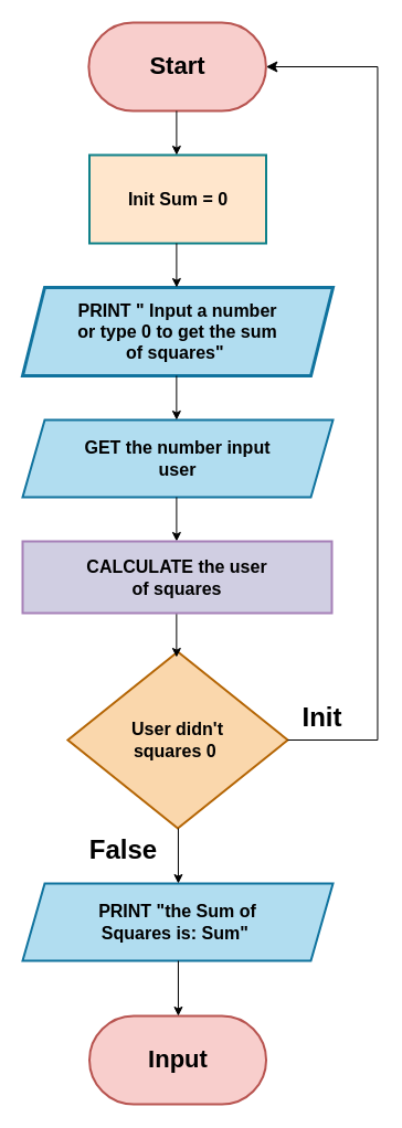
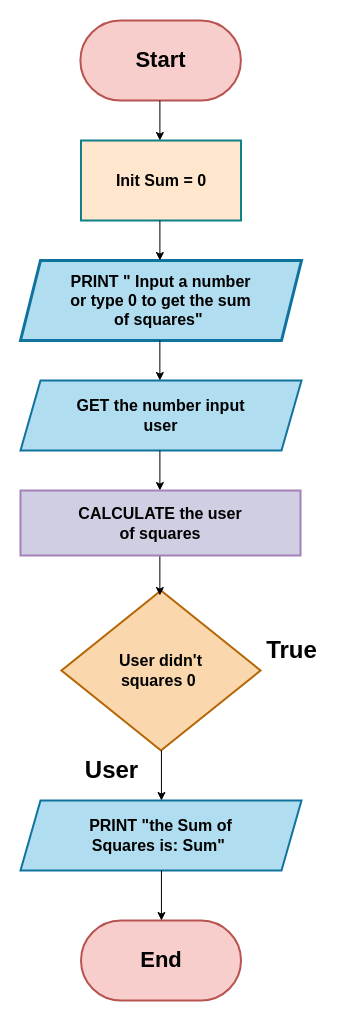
- <mxCell id="13" value="" style="edgeStyle=elbowEdgeStyle;elbow=horizontal;endArrow=classic;html=1;curved=0;rounded=0;endSize=8;startSize=8;entryX=1;entryY=0.5;entryDx=0;entryDy=0;entryPerimeter=0;exitX=1;exitY=0.5;exitDx=0;exitDy=0;" parent="1" source="5" target="2" edge="1"><mxGeometry width="50" height="50" relative="1" as="geometry"><mxPoint x="240.5" y="769" as="sourcePoint" /><mxPoint x="240.38" y="100" as="targetPoint" /><Array as="points"><mxPoint x="341.44" y="389" /></Array></mxGeometry></mxCell>
- <mxCell id="14" value="Init" style="text;strokeColor=none;fillColor=none;html=1;fontSize=24;fontStyle=1;verticalAlign=middle;align=center;" parent="1" vertex="1"><mxGeometry x="240.5" y="630" width="100" height="40" as="geometry" /></mxCell>
+ <mxCell id="14" value="True" style="text;strokeColor=none;fillColor=none;html=1;fontSize=24;fontStyle=1;verticalAlign=middle;align=center;" parent="1" vertex="1"><mxGeometry x="240.5" y="630" width="100" height="40" as="geometry" /></mxCell>
- <mxCell id="15" value="False" style="text;strokeColor=none;fillColor=none;html=1;fontSize=24;fontStyle=1;verticalAlign=middle;align=center;" parent="1" vertex="1"><mxGeometry x="60.94" y="750" width="100" height="40" as="geometry" /></mxCell>
+ <mxCell id="15" value="User" style="text;strokeColor=none;fillColor=none;html=1;fontSize=24;fontStyle=1;verticalAlign=middle;align=center;" parent="1" vertex="1"><mxGeometry x="60.94" y="750" width="100" height="40" as="geometry" /></mxCell>
- <mxCell id="4" value="Input" style="html=1;dashed=0;whiteSpace=wrap;shape=mxgraph.dfd.start;strokeWidth=2;fontSize=22;fontStyle=1;fillColor=#f8cecc;strokeColor=#b85450;" parent="1" vertex="1"><mxGeometry x="80.51" y="920" width="160" height="80" as="geometry" /></mxCell>
+ <mxCell id="4" value="End" style="html=1;dashed=0;whiteSpace=wrap;shape=mxgraph.dfd.start;strokeWidth=2;fontSize=22;fontStyle=1;fillColor=#f8cecc;strokeColor=#b85450;" parent="1" vertex="1"><mxGeometry x="80.51" y="920" width="160" height="80" as="geometry" /></mxCell>
